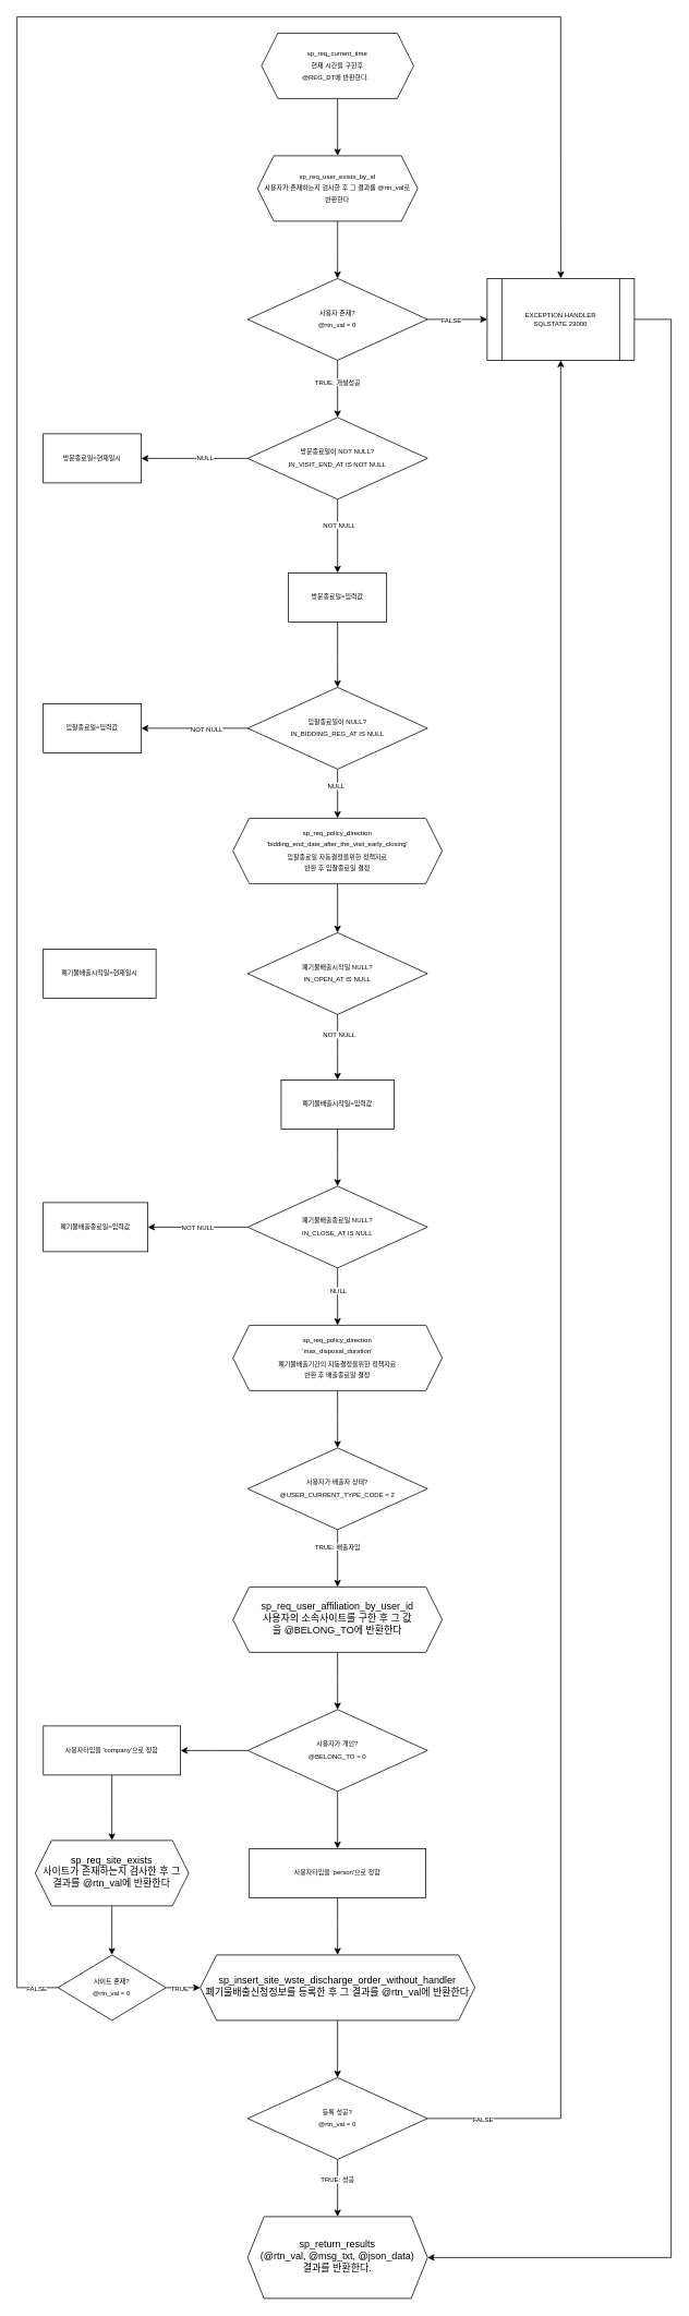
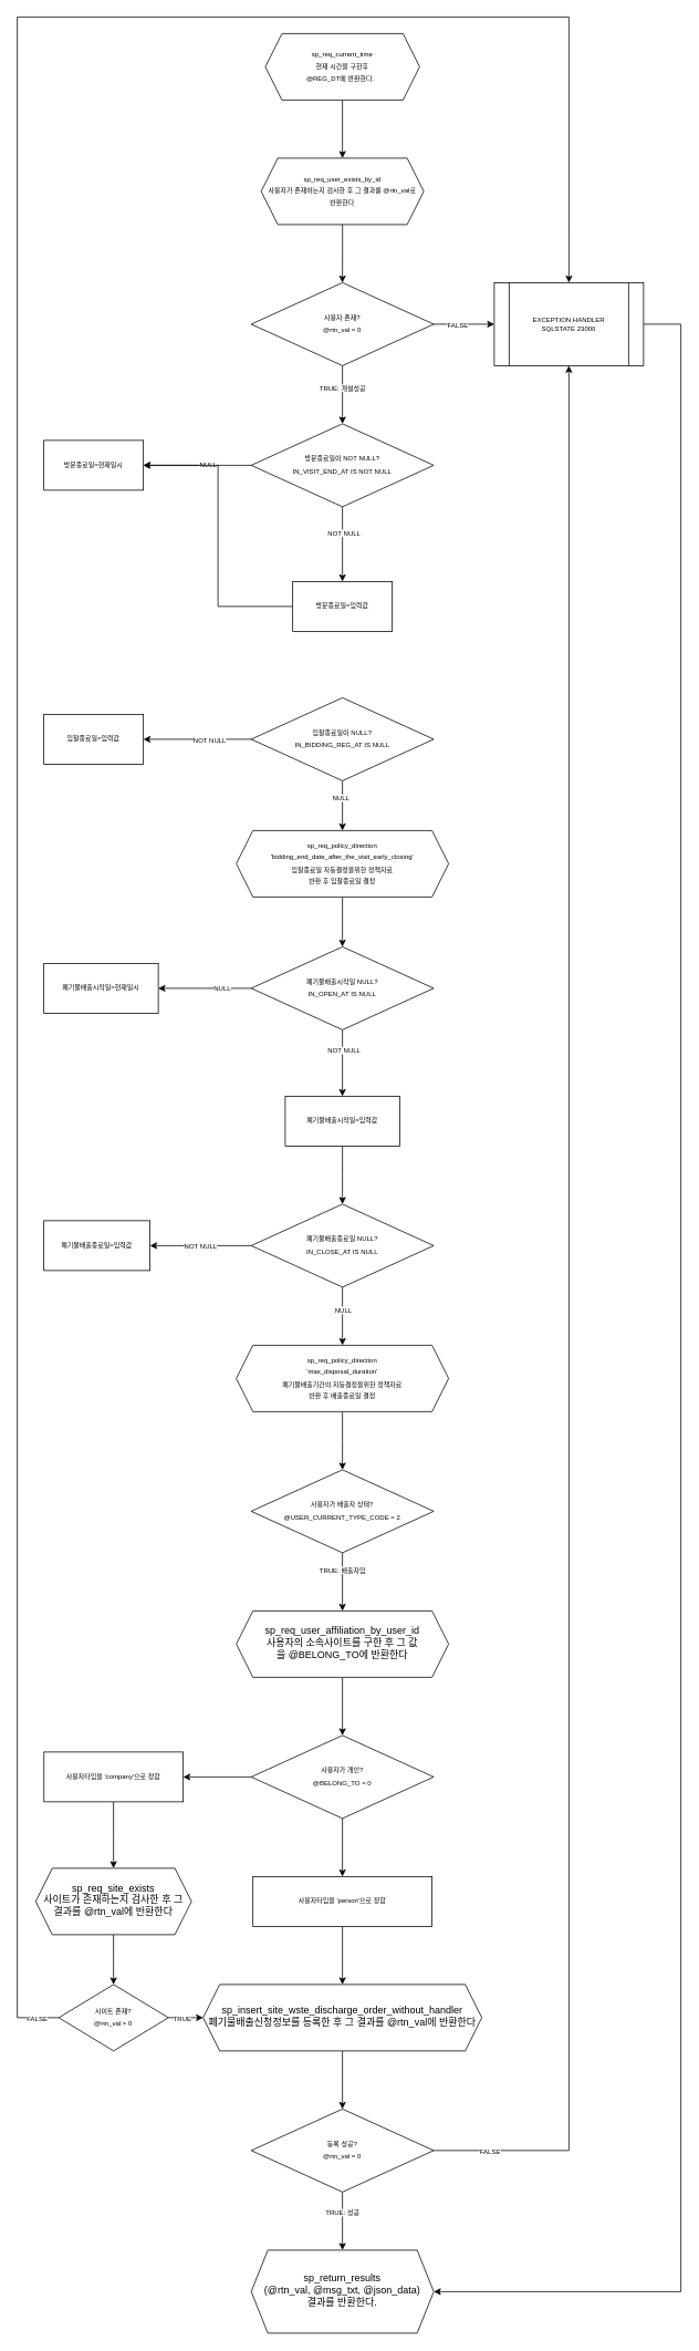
- <mxCell id="41" value="" style="edgeStyle=elbowEdgeStyle;rounded=0;orthogonalLoop=1;jettySize=auto;html=1;fontSize=8;" edge="1" parent="1" source="42" target="23"><mxGeometry relative="1" as="geometry" /></mxCell>
+ <mxCell id="41" value="" style="edgeStyle=elbowEdgeStyle;rounded=0;orthogonalLoop=1;jettySize=auto;html=1;fontSize=8;" edge="1" parent="1" source="42" target="18"><mxGeometry relative="1" as="geometry" /></mxCell>
+ <mxCell id="27" style="edgeStyle=elbowEdgeStyle;rounded=0;orthogonalLoop=1;jettySize=auto;html=1;fontSize=8;" edge="1" parent="1" source="31" target="32"><mxGeometry relative="1" as="geometry" /></mxCell>
+ <mxCell id="28" value="NULL" style="edgeLabel;html=1;align=center;verticalAlign=middle;resizable=0;points=[];fontSize=8;" vertex="1" connectable="0" parent="27"><mxGeometry x="-0.363" y="-1" relative="1" as="geometry"><mxPoint as="offset" /></mxGeometry></mxCell>
